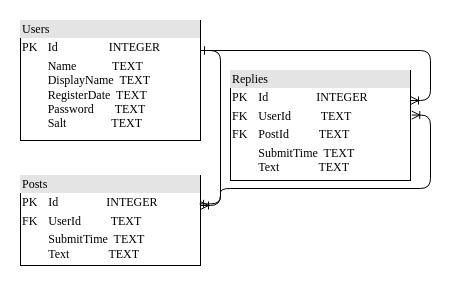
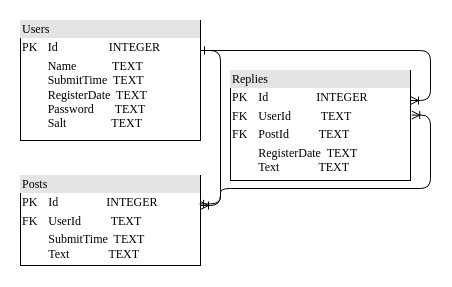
- <mxCell id="2" value="&lt;div style=&quot;box-sizing:border-box;width:100%;background:#e4e4e4;padding:2px;&quot;&gt;Users&lt;/div&gt;&lt;table style=&quot;width:100%;font-size:1em;&quot; cellpadding=&quot;2&quot; cellspacing=&quot;0&quot;&gt;&lt;tbody&gt;&lt;tr&gt;&lt;td&gt;PK&lt;/td&gt;&lt;td&gt;Id&amp;nbsp; &amp;nbsp; &amp;nbsp; &amp;nbsp; &amp;nbsp; &amp;nbsp; &amp;nbsp; &amp;nbsp; &amp;nbsp;INTEGER&lt;/td&gt;&lt;/tr&gt;&lt;tr&gt;&lt;td&gt;&lt;br&gt;&lt;/td&gt;&lt;td&gt;Name&amp;nbsp; &amp;nbsp; &amp;nbsp; &amp;nbsp; &amp;nbsp; &amp;nbsp; TEXT&lt;br&gt;DisplayName&amp;nbsp; TEXT&lt;br&gt;RegisterDate&amp;nbsp; TEXT&lt;br&gt;Password&amp;nbsp; &amp;nbsp; &amp;nbsp; &amp;nbsp;TEXT&lt;br&gt;Salt&amp;nbsp; &amp;nbsp; &amp;nbsp; &amp;nbsp; &amp;nbsp; &amp;nbsp; &amp;nbsp; &amp;nbsp;TEXT&lt;/td&gt;&lt;/tr&gt;&lt;tr&gt;&lt;td&gt;&lt;br&gt;&lt;/td&gt;&lt;td&gt;&lt;br&gt;&lt;/td&gt;&lt;/tr&gt;&lt;/tbody&gt;&lt;/table&gt;" style="verticalAlign=top;align=left;overflow=fill;html=1;rounded=0;shadow=0;comic=0;labelBackgroundColor=none;strokeWidth=1;fontFamily=Verdana;fontSize=12" parent="1" vertex="1"><mxGeometry x="20" y="20" width="180" height="120" as="geometry" /></mxCell>
+ <mxCell id="2" value="&lt;div style=&quot;box-sizing:border-box;width:100%;background:#e4e4e4;padding:2px;&quot;&gt;Users&lt;/div&gt;&lt;table style=&quot;width:100%;font-size:1em;&quot; cellpadding=&quot;2&quot; cellspacing=&quot;0&quot;&gt;&lt;tbody&gt;&lt;tr&gt;&lt;td&gt;PK&lt;/td&gt;&lt;td&gt;Id&amp;nbsp; &amp;nbsp; &amp;nbsp; &amp;nbsp; &amp;nbsp; &amp;nbsp; &amp;nbsp; &amp;nbsp; &amp;nbsp;INTEGER&lt;/td&gt;&lt;/tr&gt;&lt;tr&gt;&lt;td&gt;&lt;br&gt;&lt;/td&gt;&lt;td&gt;Name&amp;nbsp; &amp;nbsp; &amp;nbsp; &amp;nbsp; &amp;nbsp; &amp;nbsp; TEXT&lt;br&gt;SubmitTime&amp;nbsp; TEXT&lt;br&gt;RegisterDate&amp;nbsp; TEXT&lt;br&gt;Password&amp;nbsp; &amp;nbsp; &amp;nbsp; &amp;nbsp;TEXT&lt;br&gt;Salt&amp;nbsp; &amp;nbsp; &amp;nbsp; &amp;nbsp; &amp;nbsp; &amp;nbsp; &amp;nbsp; &amp;nbsp;TEXT&lt;/td&gt;&lt;/tr&gt;&lt;tr&gt;&lt;td&gt;&lt;br&gt;&lt;/td&gt;&lt;td&gt;&lt;br&gt;&lt;/td&gt;&lt;/tr&gt;&lt;/tbody&gt;&lt;/table&gt;" style="verticalAlign=top;align=left;overflow=fill;html=1;rounded=0;shadow=0;comic=0;labelBackgroundColor=none;strokeWidth=1;fontFamily=Verdana;fontSize=12" parent="1" vertex="1"><mxGeometry x="20" y="20" width="180" height="120" as="geometry" /></mxCell>
- <mxCell id="3" value="&lt;div style=&quot;box-sizing: border-box ; width: 100% ; background: #e4e4e4 ; padding: 2px&quot;&gt;Replies&lt;/div&gt;&lt;table style=&quot;width: 100% ; font-size: 1em&quot; cellpadding=&quot;2&quot; cellspacing=&quot;0&quot;&gt;&lt;tbody&gt;&lt;tr&gt;&lt;td&gt;PK&lt;/td&gt;&lt;td&gt;Id&amp;nbsp; &amp;nbsp; &amp;nbsp; &amp;nbsp; &amp;nbsp; &amp;nbsp; &amp;nbsp; &amp;nbsp; INTEGER&lt;/td&gt;&lt;/tr&gt;&lt;tr&gt;&lt;td&gt;FK&lt;/td&gt;&lt;td&gt;UserId&amp;nbsp; &amp;nbsp; &amp;nbsp; &amp;nbsp; &amp;nbsp; TEXT&lt;/td&gt;&lt;/tr&gt;&lt;tr&gt;&lt;td&gt;FK&lt;/td&gt;&lt;td&gt;PostId&amp;nbsp; &amp;nbsp; &amp;nbsp; &amp;nbsp; &amp;nbsp; TEXT&lt;/td&gt;&lt;/tr&gt;&lt;tr&gt;&lt;td&gt;&lt;br&gt;&lt;/td&gt;&lt;td&gt;SubmitTime&amp;nbsp; TEXT&lt;br&gt;Text&amp;nbsp; &amp;nbsp; &amp;nbsp; &amp;nbsp; &amp;nbsp; &amp;nbsp; &amp;nbsp;TEXT&lt;/td&gt;&lt;/tr&gt;&lt;/tbody&gt;&lt;/table&gt;" style="verticalAlign=top;align=left;overflow=fill;html=1;rounded=0;shadow=0;comic=0;labelBackgroundColor=none;strokeWidth=1;fontFamily=Verdana;fontSize=12" parent="1" vertex="1"><mxGeometry x="230" y="70" width="180" height="110" as="geometry" /></mxCell>
+ <mxCell id="3" value="&lt;div style=&quot;box-sizing: border-box ; width: 100% ; background: #e4e4e4 ; padding: 2px&quot;&gt;Replies&lt;/div&gt;&lt;table style=&quot;width: 100% ; font-size: 1em&quot; cellpadding=&quot;2&quot; cellspacing=&quot;0&quot;&gt;&lt;tbody&gt;&lt;tr&gt;&lt;td&gt;PK&lt;/td&gt;&lt;td&gt;Id&amp;nbsp; &amp;nbsp; &amp;nbsp; &amp;nbsp; &amp;nbsp; &amp;nbsp; &amp;nbsp; &amp;nbsp; INTEGER&lt;/td&gt;&lt;/tr&gt;&lt;tr&gt;&lt;td&gt;FK&lt;/td&gt;&lt;td&gt;UserId&amp;nbsp; &amp;nbsp; &amp;nbsp; &amp;nbsp; &amp;nbsp; TEXT&lt;/td&gt;&lt;/tr&gt;&lt;tr&gt;&lt;td&gt;FK&lt;/td&gt;&lt;td&gt;PostId&amp;nbsp; &amp;nbsp; &amp;nbsp; &amp;nbsp; &amp;nbsp; TEXT&lt;/td&gt;&lt;/tr&gt;&lt;tr&gt;&lt;td&gt;&lt;br&gt;&lt;/td&gt;&lt;td&gt;RegisterDate&amp;nbsp; TEXT&lt;br&gt;Text&amp;nbsp; &amp;nbsp; &amp;nbsp; &amp;nbsp; &amp;nbsp; &amp;nbsp; &amp;nbsp;TEXT&lt;/td&gt;&lt;/tr&gt;&lt;/tbody&gt;&lt;/table&gt;" style="verticalAlign=top;align=left;overflow=fill;html=1;rounded=0;shadow=0;comic=0;labelBackgroundColor=none;strokeWidth=1;fontFamily=Verdana;fontSize=12" parent="1" vertex="1"><mxGeometry x="230" y="70" width="180" height="110" as="geometry" /></mxCell>
